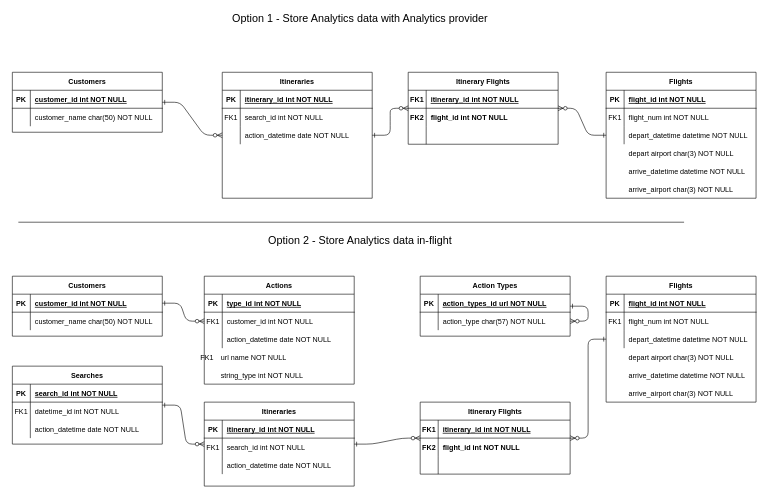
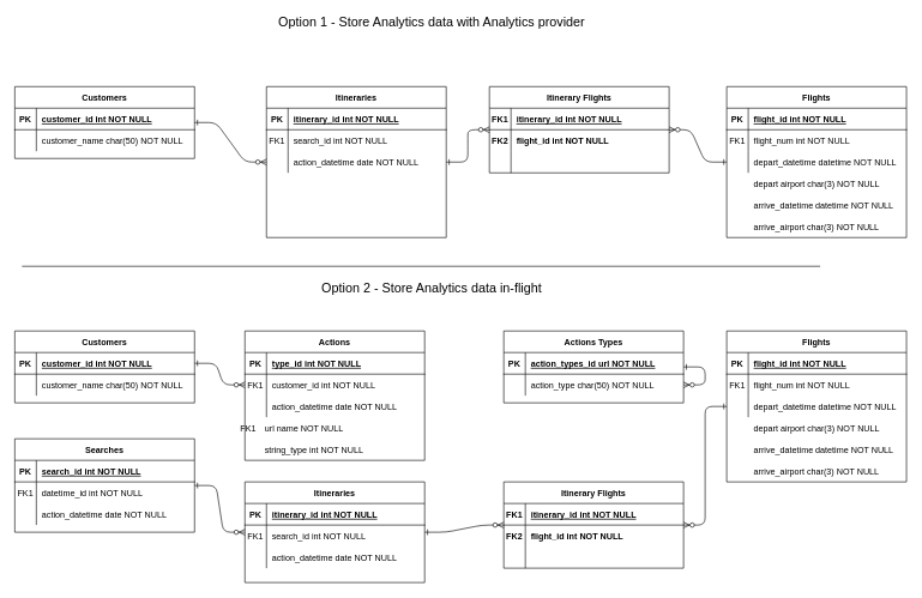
- <mxCell id="43" value="Action Types" style="shape=table;startSize=30;container=1;collapsible=1;childLayout=tableLayout;fixedRows=1;rowLines=0;fontStyle=1;align=center;resizeLast=1;" parent="1" vertex="1"><mxGeometry x="700" y="460" width="250" height="100" as="geometry" /></mxCell>
+ <mxCell id="43" value="Actions Types" style="shape=table;startSize=30;container=1;collapsible=1;childLayout=tableLayout;fixedRows=1;rowLines=0;fontStyle=1;align=center;resizeLast=1;" parent="1" vertex="1"><mxGeometry x="700" y="460" width="250" height="100" as="geometry" /></mxCell>
- <mxCell id="49" value="action_type char(57) NOT NULL" style="shape=partialRectangle;overflow=hidden;connectable=0;fillColor=none;top=0;left=0;bottom=0;right=0;align=left;spacingLeft=6;" parent="47" vertex="1"><mxGeometry x="30" width="220" height="30" as="geometry" /></mxCell>
+ <mxCell id="49" value="action_type char(50) NOT NULL" style="shape=partialRectangle;overflow=hidden;connectable=0;fillColor=none;top=0;left=0;bottom=0;right=0;align=left;spacingLeft=6;" parent="47" vertex="1"><mxGeometry x="30" width="220" height="30" as="geometry" /></mxCell>
